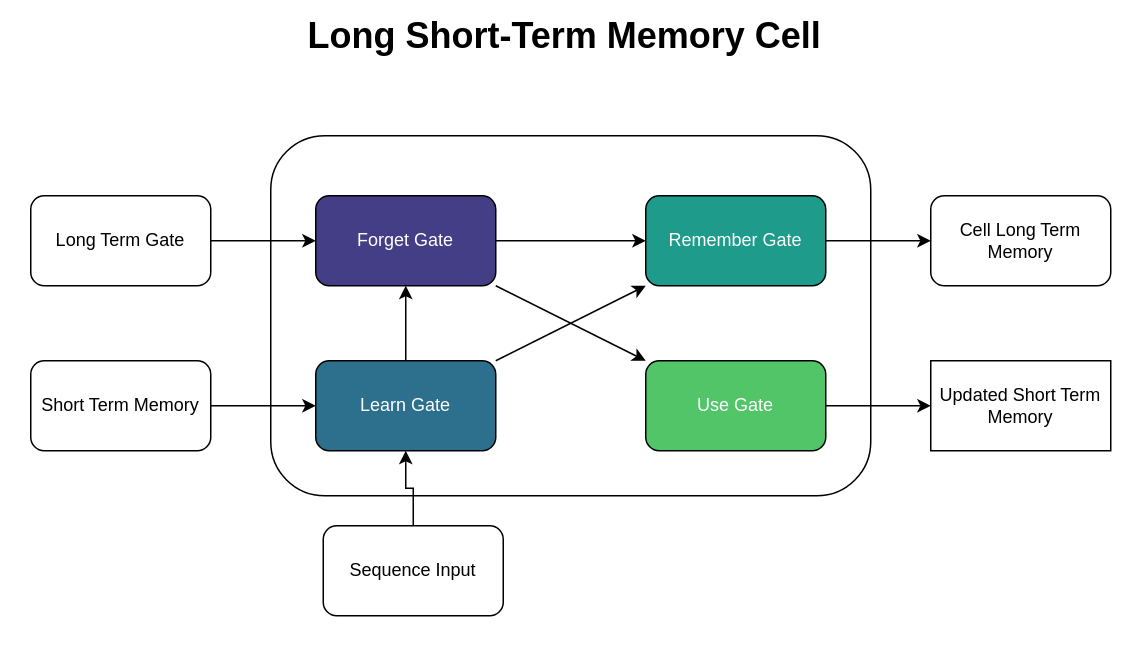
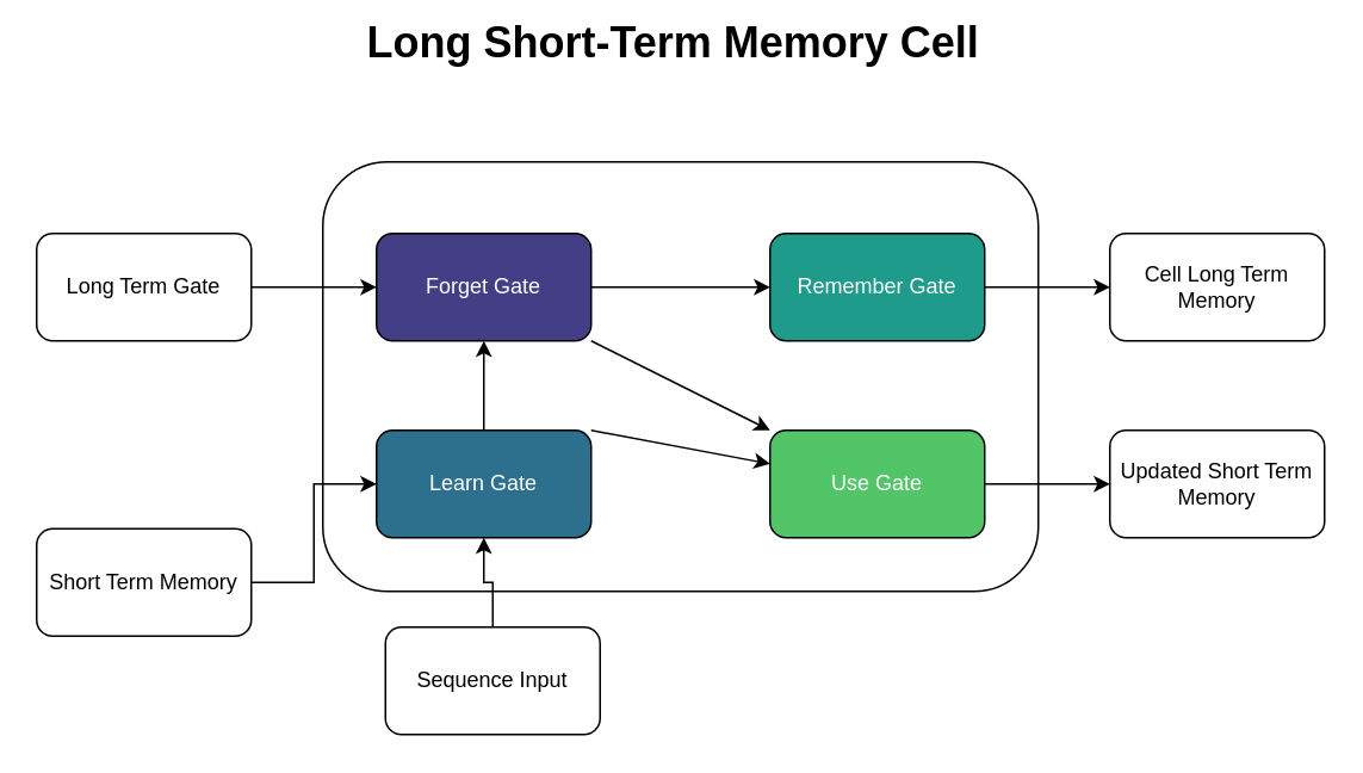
- <mxCell id="17" value="" style="endArrow=classic;html=1;exitX=1;exitY=0;exitDx=0;exitDy=0;entryX=0;entryY=1;entryDx=0;entryDy=0;" edge="1" parent="1" source="6" target="7"><mxGeometry width="50" height="50" relative="1" as="geometry"><mxPoint x="355" y="240" as="sourcePoint" /><mxPoint x="405" y="190" as="targetPoint" /></mxGeometry></mxCell>
+ <mxCell id="17" value="" style="endArrow=classic;html=1;exitX=1;exitY=0;exitDx=0;exitDy=0;" edge="1" parent="1" source="6" target="8"><mxGeometry width="50" height="50" relative="1" as="geometry"><mxPoint x="355" y="240" as="sourcePoint" /><mxPoint x="405" y="190" as="targetPoint" /></mxGeometry></mxCell>
- <mxCell id="12" value="Short Term Memory" style="rounded=1;whiteSpace=wrap;html=1;" vertex="1" parent="1"><mxGeometry x="20" y="240" width="120" height="60" as="geometry" /></mxCell>
+ <mxCell id="12" value="Short Term Memory" style="rounded=1;whiteSpace=wrap;html=1;" vertex="1" parent="1"><mxGeometry x="20" y="295" width="120" height="60" as="geometry" /></mxCell>
- <mxCell id="14" value="Updated Short Term Memory" style="whiteSpace=wrap;html=1;rounded=0;" vertex="1" parent="1"><mxGeometry x="620" y="240" width="120" height="60" as="geometry" /></mxCell>
+ <mxCell id="14" value="Updated Short Term Memory" style="rounded=1;whiteSpace=wrap;html=1;" vertex="1" parent="1"><mxGeometry x="620" y="240" width="120" height="60" as="geometry" /></mxCell>
